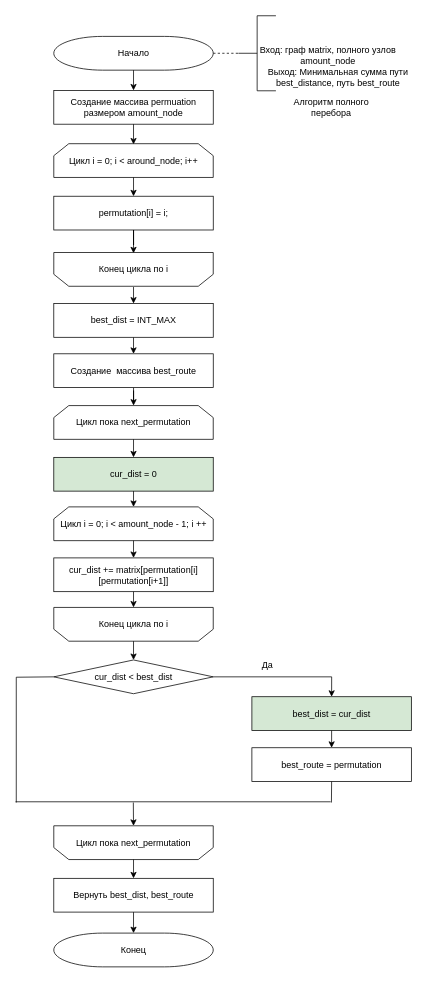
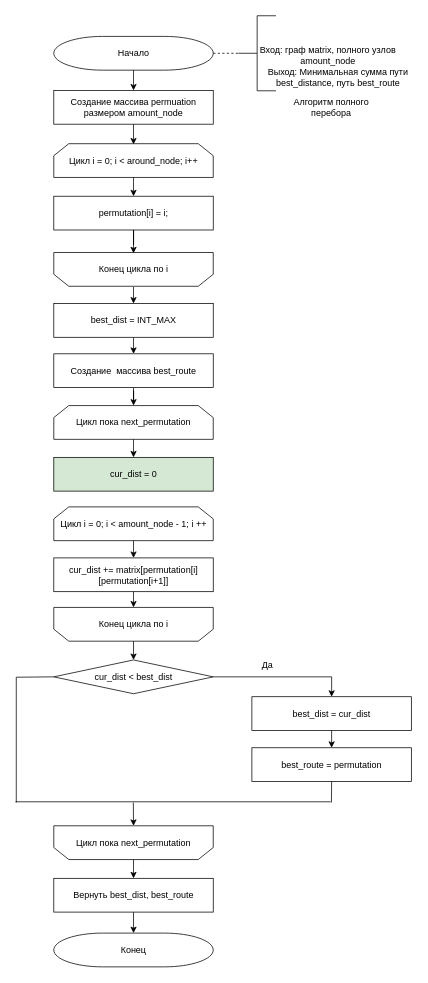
- <mxCell id="34" value="" style="endArrow=classic;html=1;rounded=0;entryX=0.5;entryY=0;entryDx=0;entryDy=0;exitX=0.5;exitY=1;exitDx=0;exitDy=0;" parent="1" source="31" target="33" edge="1"><mxGeometry width="50" height="50" relative="1" as="geometry"><mxPoint x="105" y="556" as="sourcePoint" /><mxPoint x="155" y="506" as="targetPoint" /></mxGeometry></mxCell>
- <mxCell id="15" value="best_dist = cur_dist" style="rounded=0;whiteSpace=wrap;html=1;rotation=0;fillColor=#d5e8d4;" parent="1" vertex="1"><mxGeometry x="335" y="928" width="212.5" height="45" as="geometry" /></mxCell>
+ <mxCell id="15" value="best_dist = cur_dist" style="rounded=0;whiteSpace=wrap;html=1;rotation=0;" parent="1" vertex="1"><mxGeometry x="335" y="928" width="212.5" height="45" as="geometry" /></mxCell>
